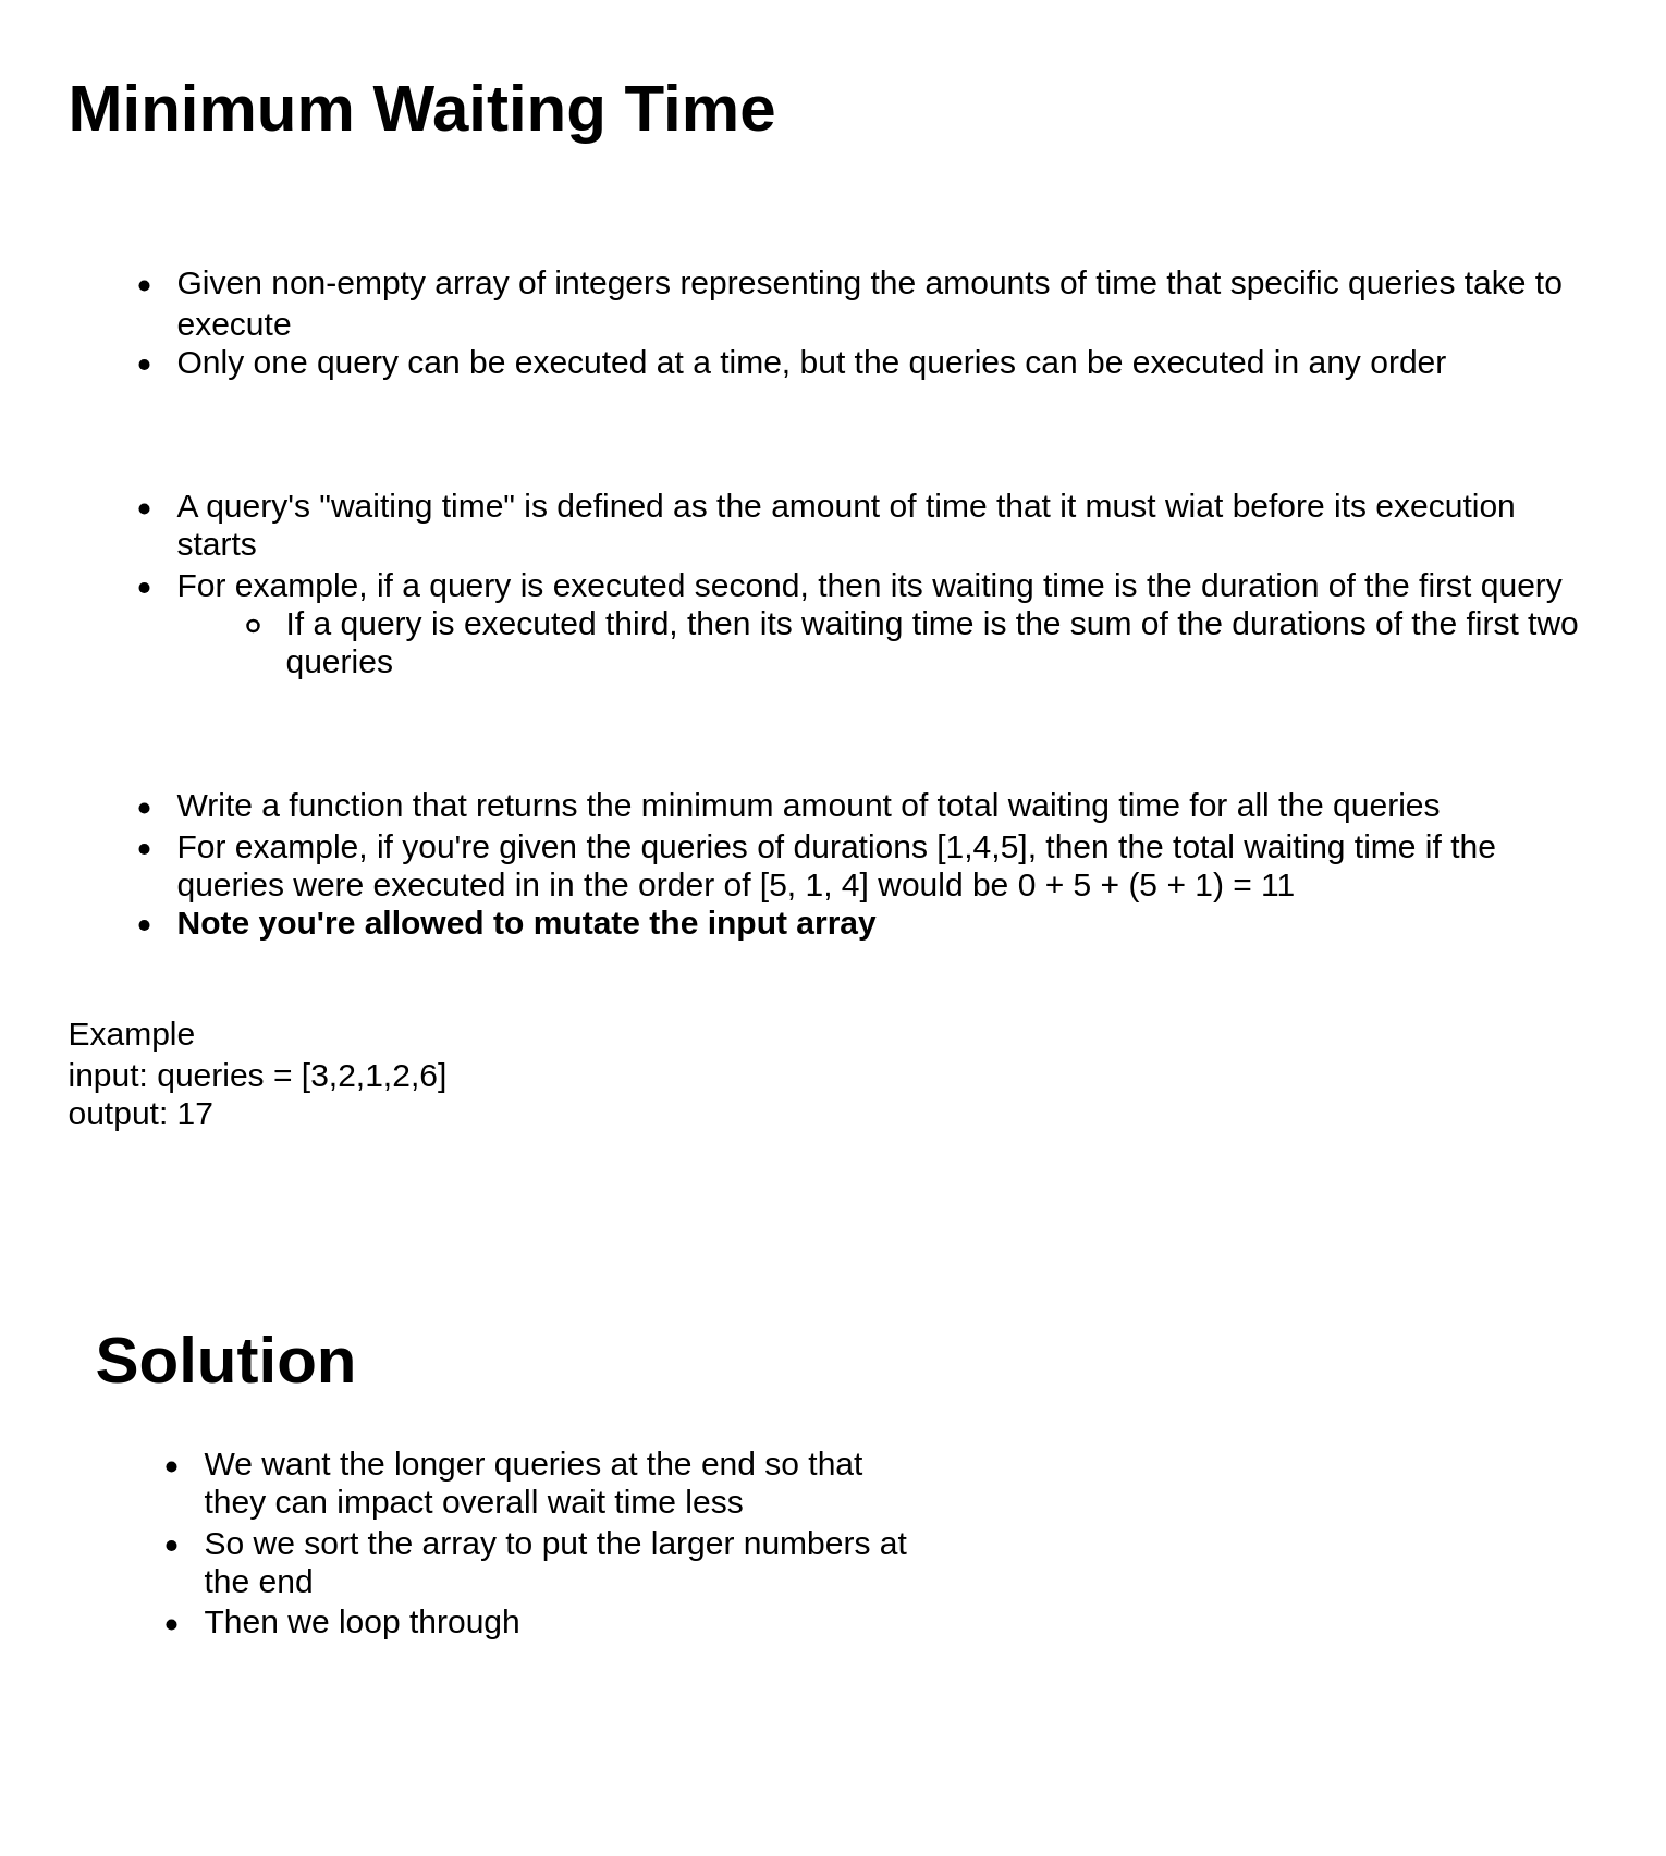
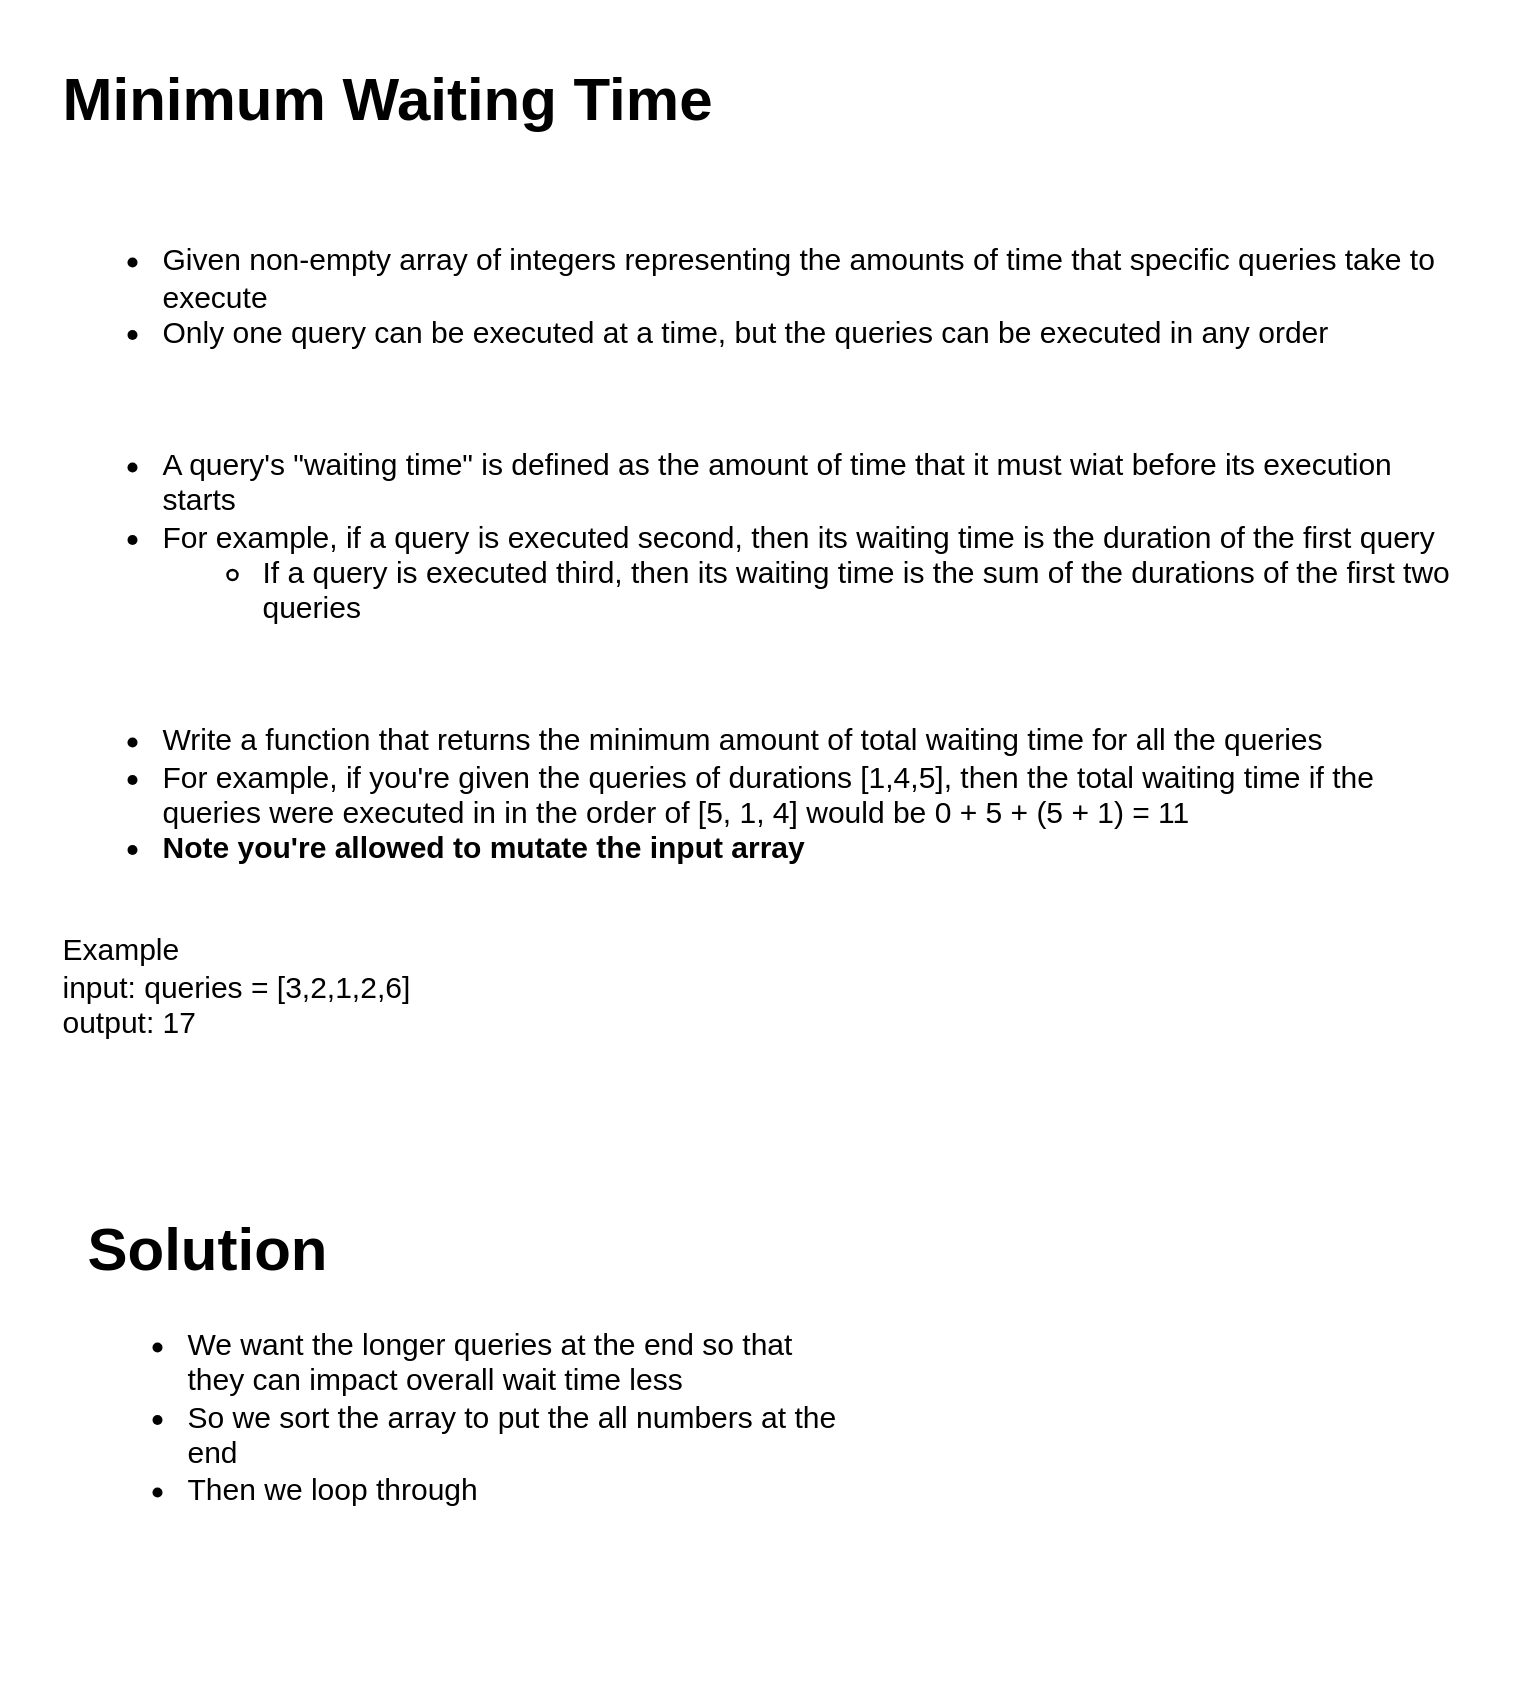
- <mxCell id="3" value="&lt;h1&gt;Solution&lt;/h1&gt;&lt;p&gt;&lt;/p&gt;&lt;ul&gt;&lt;li&gt;We want the longer queries at the end so that they can impact overall wait time less&lt;/li&gt;&lt;li&gt;So we sort the array to put the larger numbers at the end&lt;/li&gt;&lt;li&gt;Then we loop through&lt;/li&gt;&lt;/ul&gt;&lt;p&gt;&lt;/p&gt;" style="text;html=1;strokeColor=none;fillColor=none;spacing=5;spacingTop=-20;whiteSpace=wrap;overflow=hidden;rounded=0;" vertex="1" parent="1"><mxGeometry x="30" y="480" width="310" height="180" as="geometry" /></mxCell>
+ <mxCell id="3" value="&lt;h1&gt;Solution&lt;/h1&gt;&lt;p&gt;&lt;/p&gt;&lt;ul&gt;&lt;li&gt;We want the longer queries at the end so that they can impact overall wait time less&lt;/li&gt;&lt;li&gt;So we sort the array to put the all numbers at the end&lt;/li&gt;&lt;li&gt;Then we loop through&lt;/li&gt;&lt;/ul&gt;&lt;p&gt;&lt;/p&gt;" style="text;html=1;strokeColor=none;fillColor=none;spacing=5;spacingTop=-20;whiteSpace=wrap;overflow=hidden;rounded=0;" vertex="1" parent="1"><mxGeometry x="30" y="480" width="310" height="180" as="geometry" /></mxCell>
